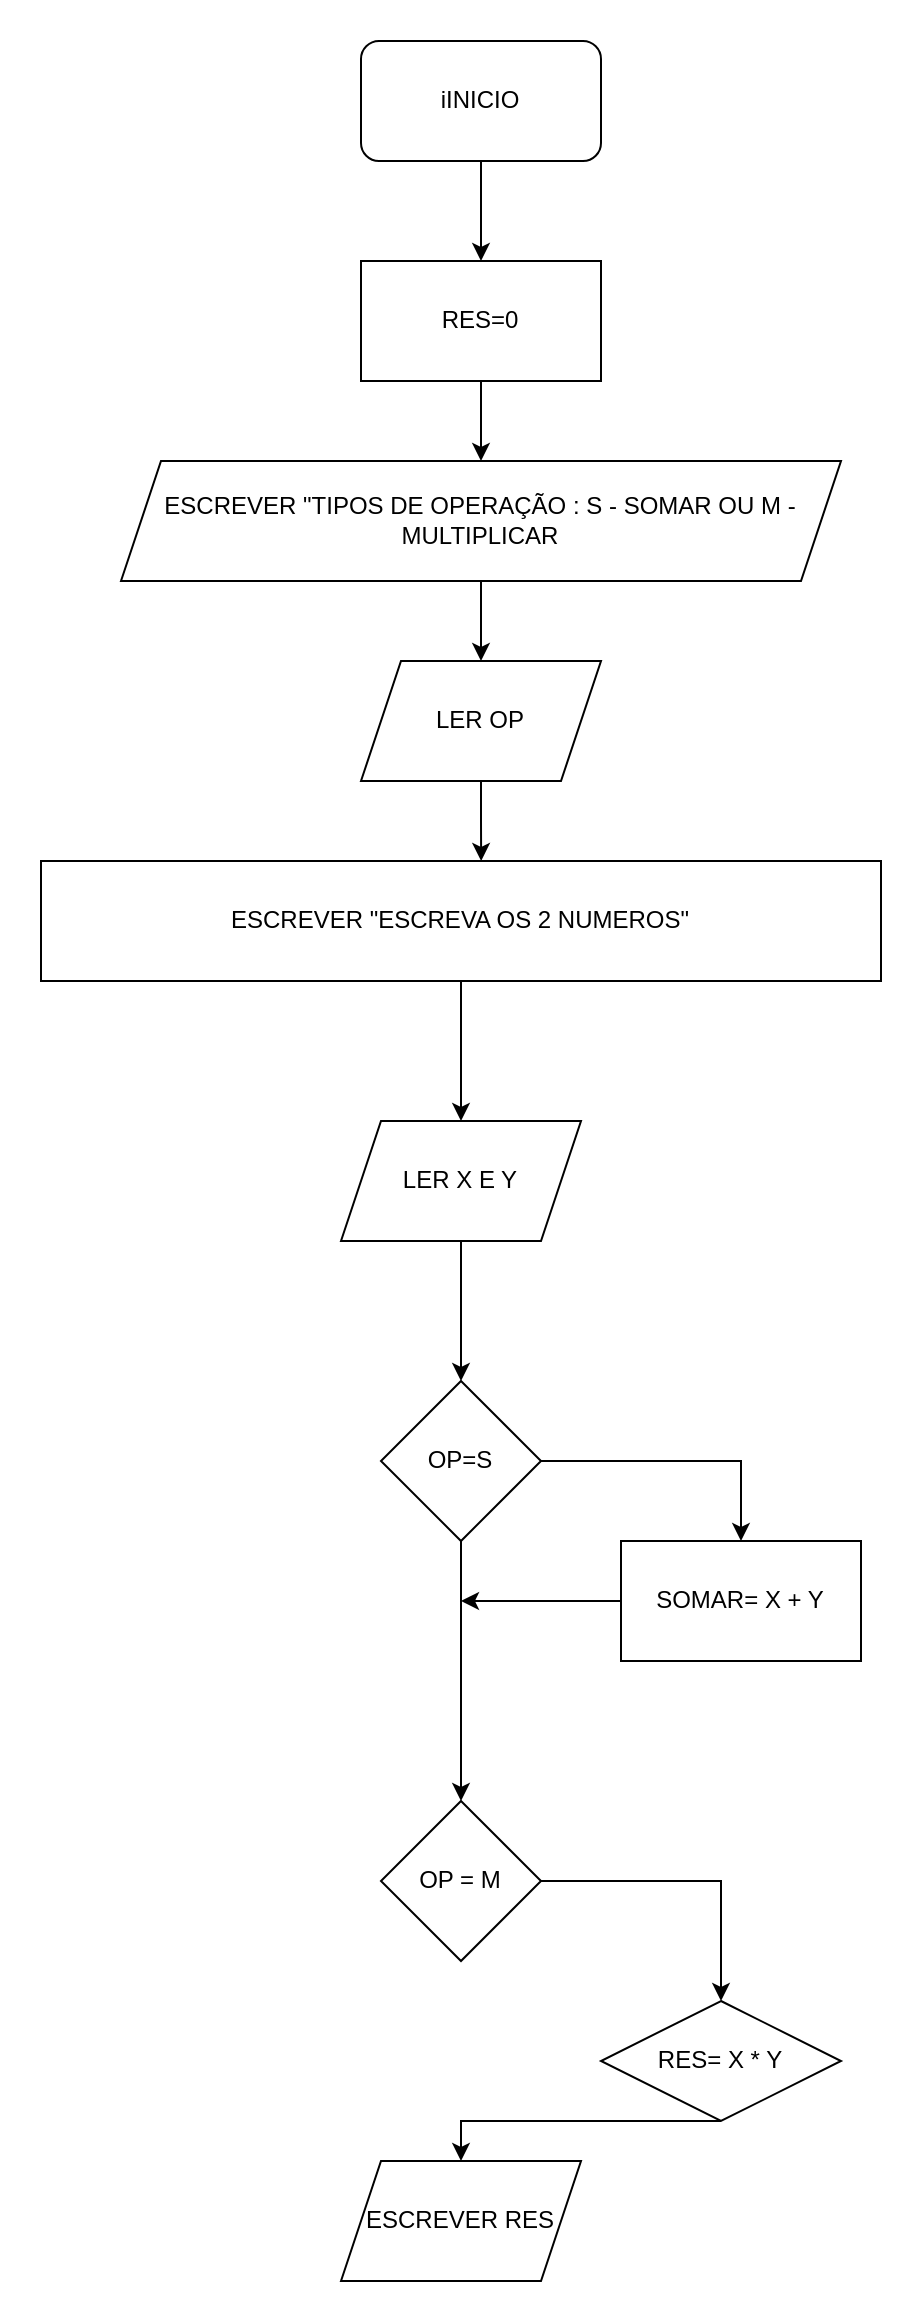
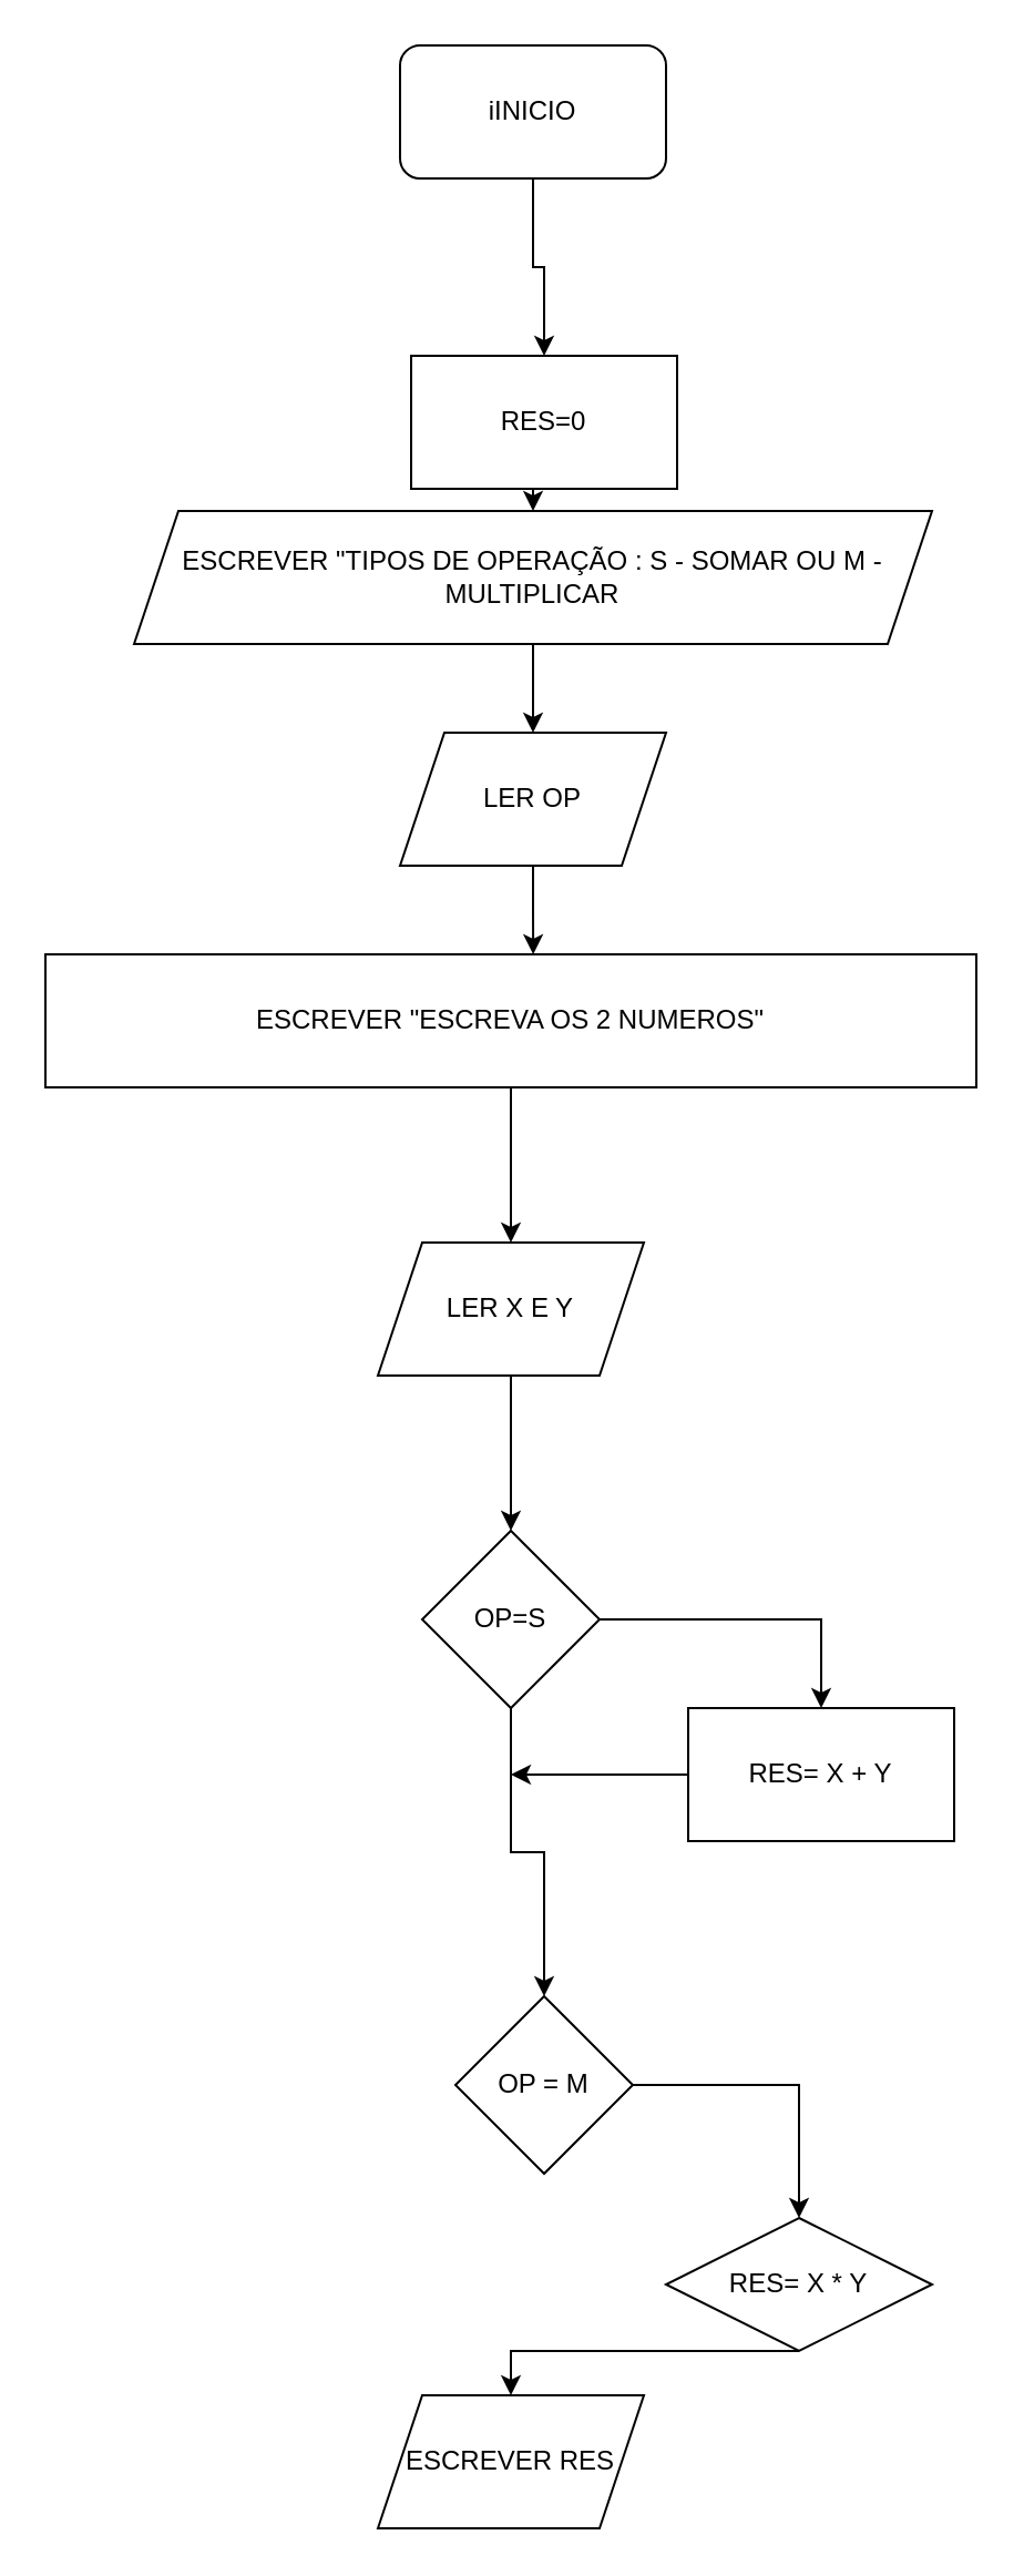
- <mxCell id="5" value="RES=0" style="rounded=0;whiteSpace=wrap;html=1;" vertex="1" parent="1"><mxGeometry x="180" y="130" width="120" height="60" as="geometry" /></mxCell>
+ <mxCell id="5" value="RES=0" style="rounded=0;whiteSpace=wrap;html=1;" vertex="1" parent="1"><mxGeometry x="185" y="160" width="120" height="60" as="geometry" /></mxCell>
- <mxCell id="18" value="SOMAR= X + Y" style="rounded=0;whiteSpace=wrap;html=1;" vertex="1" parent="1"><mxGeometry x="310" y="770" width="120" height="60" as="geometry" /></mxCell>
+ <mxCell id="18" value="RES= X + Y" style="rounded=0;whiteSpace=wrap;html=1;" vertex="1" parent="1"><mxGeometry x="310" y="770" width="120" height="60" as="geometry" /></mxCell>
- <mxCell id="20" value="OP = M" style="rhombus;whiteSpace=wrap;html=1;" vertex="1" parent="1"><mxGeometry x="190" y="900" width="80" height="80" as="geometry" /></mxCell>
+ <mxCell id="20" value="OP = M" style="rhombus;whiteSpace=wrap;html=1;" vertex="1" parent="1"><mxGeometry x="205" y="900" width="80" height="80" as="geometry" /></mxCell>
